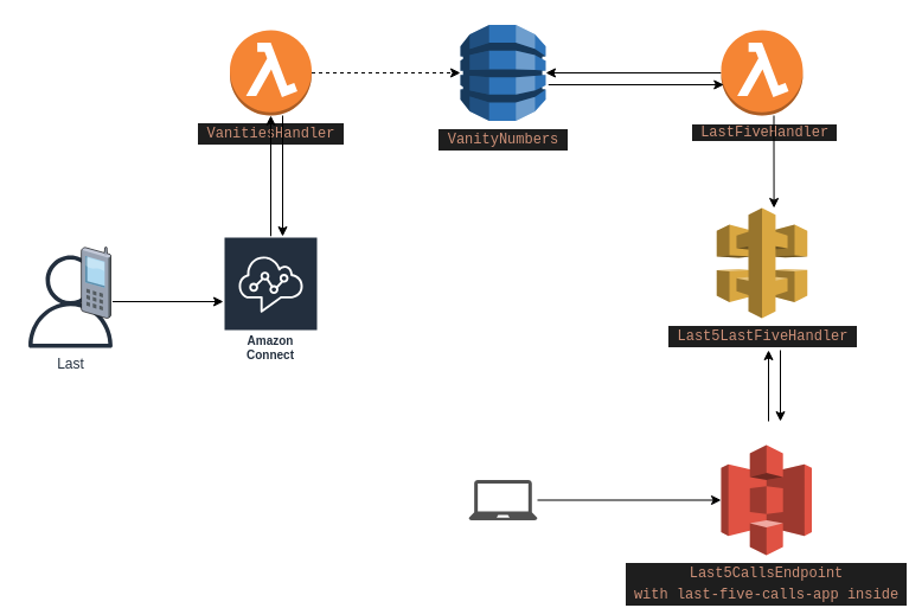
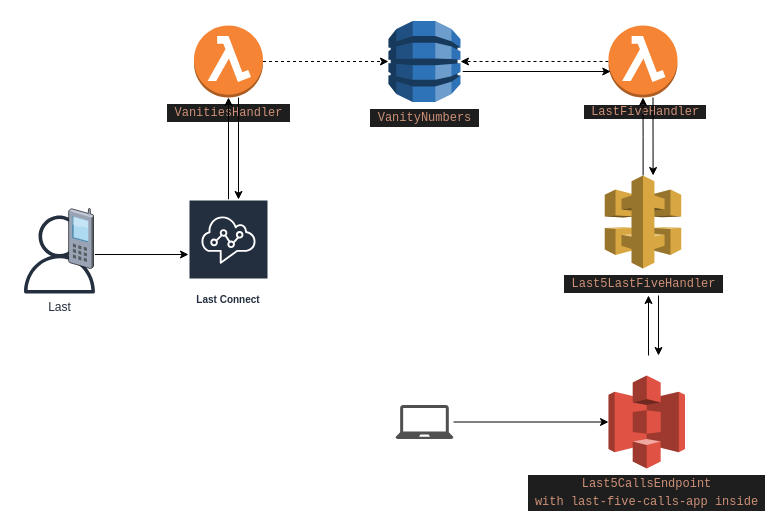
- <mxCell id="4" style="edgeStyle=orthogonalEdgeStyle;rounded=0;orthogonalLoop=1;jettySize=auto;html=1;" edge="1" parent="1" source="5" target="11"><mxGeometry relative="1" as="geometry" /></mxCell>
+ <mxCell id="4" style="edgeStyle=orthogonalEdgeStyle;rounded=0;orthogonalLoop=1;jettySize=auto;html=1;dashed=1;" edge="1" parent="1" source="5" target="11"><mxGeometry relative="1" as="geometry" /></mxCell>
+ <mxCell id="6" style="edgeStyle=orthogonalEdgeStyle;rounded=0;orthogonalLoop=1;jettySize=auto;html=1;entryX=0.5;entryY=1;entryDx=0;entryDy=0;entryPerimeter=0;" edge="1" parent="1" source="7" target="5"><mxGeometry relative="1" as="geometry" /></mxCell>
- <mxCell id="10" value="Amazon Connect" style="outlineConnect=0;fontColor=#232F3E;gradientColor=none;strokeColor=#ffffff;fillColor=#232F3E;dashed=0;verticalLabelPosition=middle;verticalAlign=bottom;align=center;html=1;whiteSpace=wrap;fontSize=10;fontStyle=1;spacing=3;shape=mxgraph.aws4.productIcon;prIcon=mxgraph.aws4.connect;" vertex="1" parent="1"><mxGeometry x="188" y="199" width="80" height="110" as="geometry" /></mxCell>
+ <mxCell id="10" value="Last Connect" style="outlineConnect=0;fontColor=#232F3E;gradientColor=none;strokeColor=#ffffff;fillColor=#232F3E;dashed=0;verticalLabelPosition=middle;verticalAlign=bottom;align=center;html=1;whiteSpace=wrap;fontSize=10;fontStyle=1;spacing=3;shape=mxgraph.aws4.productIcon;prIcon=mxgraph.aws4.connect;" vertex="1" parent="1"><mxGeometry x="188" y="199" width="80" height="110" as="geometry" /></mxCell>
